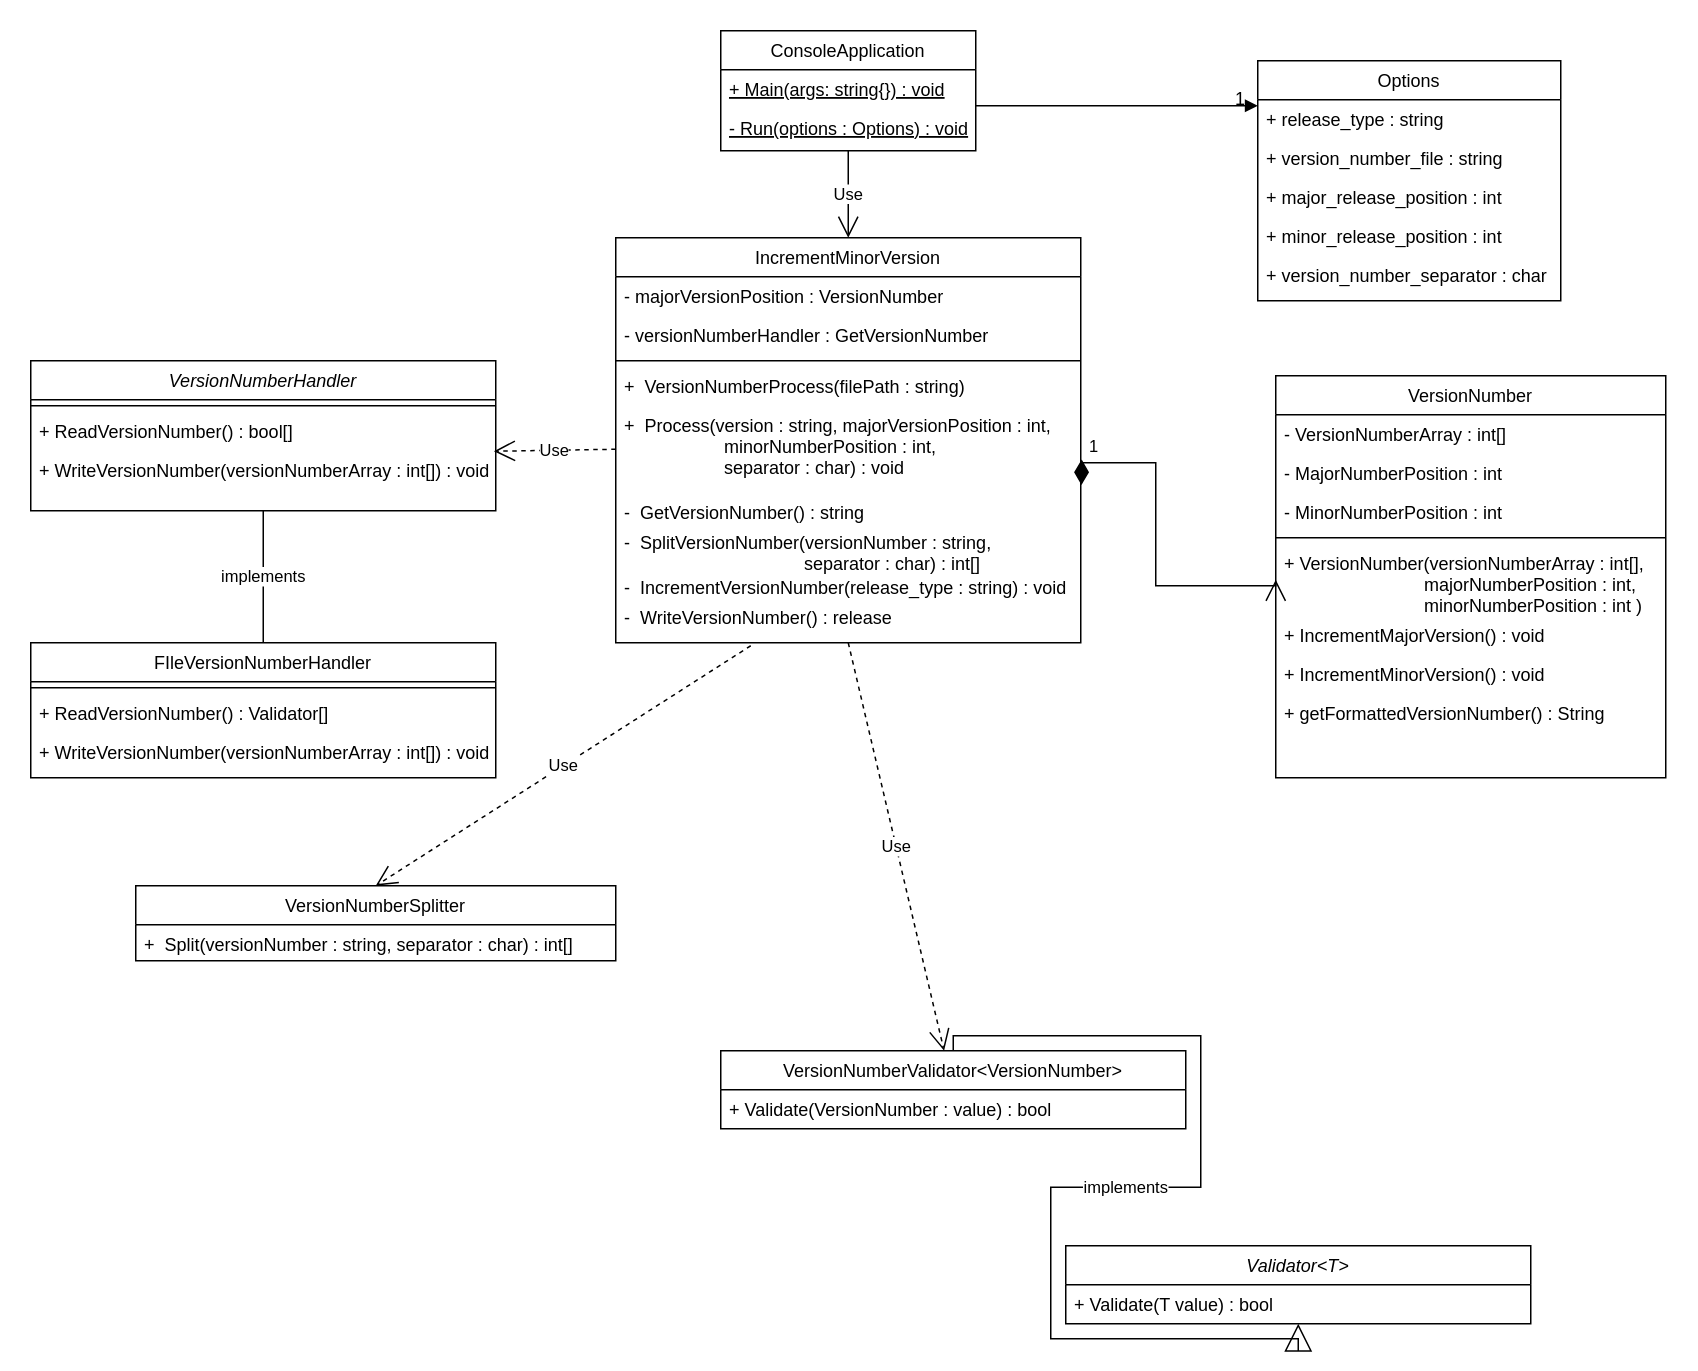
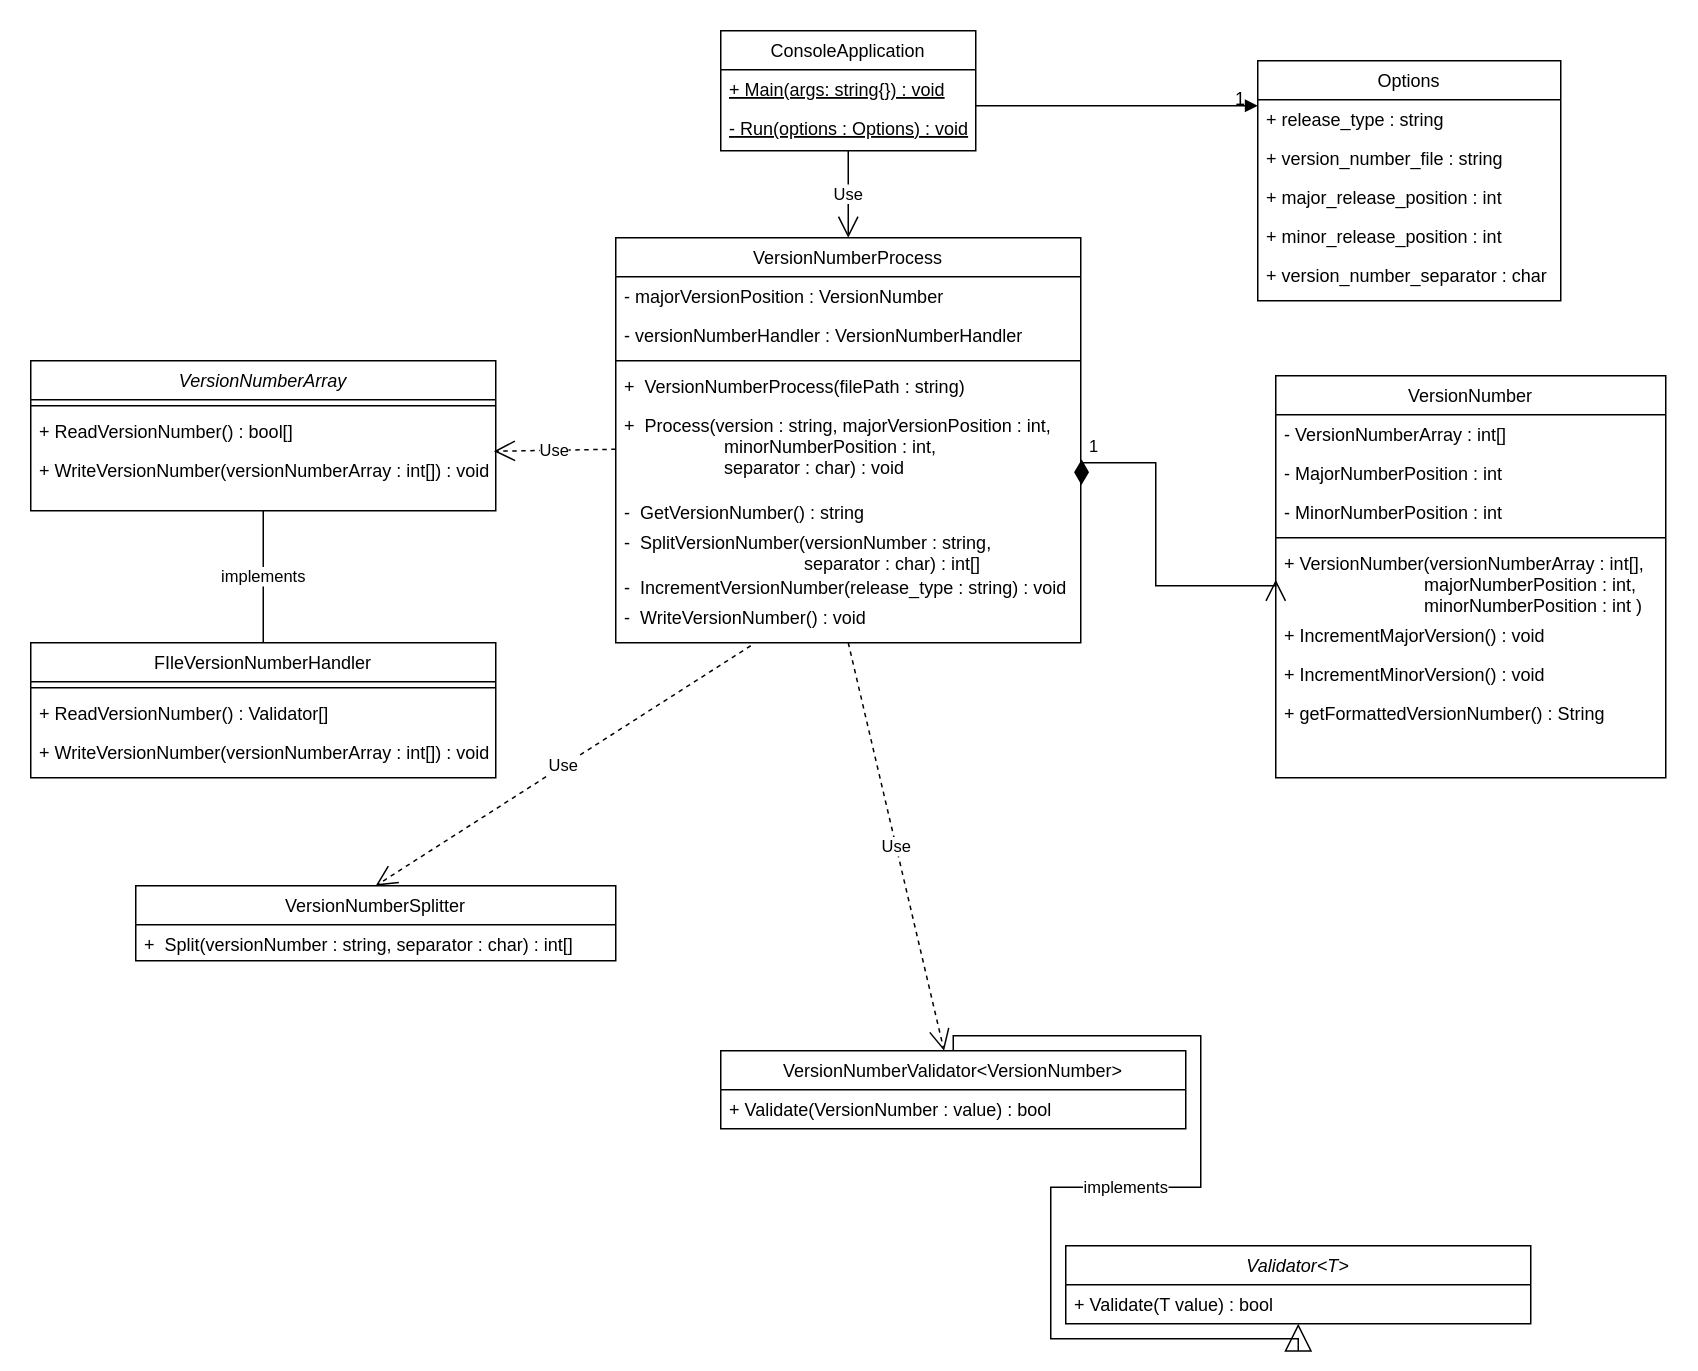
- <mxCell id="5" value="IncrementMinorVersion" style="swimlane;fontStyle=0;align=center;verticalAlign=top;childLayout=stackLayout;horizontal=1;startSize=26;horizontalStack=0;resizeParent=1;resizeLast=0;collapsible=1;marginBottom=0;rounded=0;shadow=0;strokeWidth=1;" parent="1" vertex="1"><mxGeometry x="410" y="158" width="310" height="270" as="geometry"><mxRectangle x="340" y="380" width="170" height="26" as="alternateBounds" /></mxGeometry></mxCell>
+ <mxCell id="5" value="VersionNumberProcess" style="swimlane;fontStyle=0;align=center;verticalAlign=top;childLayout=stackLayout;horizontal=1;startSize=26;horizontalStack=0;resizeParent=1;resizeLast=0;collapsible=1;marginBottom=0;rounded=0;shadow=0;strokeWidth=1;" parent="1" vertex="1"><mxGeometry x="410" y="158" width="310" height="270" as="geometry"><mxRectangle x="340" y="380" width="170" height="26" as="alternateBounds" /></mxGeometry></mxCell>
- <mxCell id="7" value="- versionNumberHandler : GetVersionNumber" style="text;align=left;verticalAlign=top;spacingLeft=4;spacingRight=4;overflow=hidden;rotatable=0;points=[[0,0.5],[1,0.5]];portConstraint=eastwest;" vertex="1" parent="5"><mxGeometry y="52" width="310" height="26" as="geometry" /></mxCell>
+ <mxCell id="7" value="- versionNumberHandler : VersionNumberHandler" style="text;align=left;verticalAlign=top;spacingLeft=4;spacingRight=4;overflow=hidden;rotatable=0;points=[[0,0.5],[1,0.5]];portConstraint=eastwest;" vertex="1" parent="5"><mxGeometry y="52" width="310" height="26" as="geometry" /></mxCell>
- <mxCell id="38" value="VersionNumberHandler" style="swimlane;fontStyle=2;align=center;verticalAlign=top;childLayout=stackLayout;horizontal=1;startSize=26;horizontalStack=0;resizeParent=1;resizeLast=0;collapsible=1;marginBottom=0;rounded=0;shadow=0;strokeWidth=1;" vertex="1" parent="1"><mxGeometry x="20" y="240" width="310" height="100" as="geometry"><mxRectangle x="550" y="140" width="160" height="26" as="alternateBounds" /></mxGeometry></mxCell>
+ <mxCell id="38" value="VersionNumberArray" style="swimlane;fontStyle=2;align=center;verticalAlign=top;childLayout=stackLayout;horizontal=1;startSize=26;horizontalStack=0;resizeParent=1;resizeLast=0;collapsible=1;marginBottom=0;rounded=0;shadow=0;strokeWidth=1;" vertex="1" parent="1"><mxGeometry x="20" y="240" width="310" height="100" as="geometry"><mxRectangle x="550" y="140" width="160" height="26" as="alternateBounds" /></mxGeometry></mxCell>
- <mxCell id="14" value="-  WriteVersionNumber() : release" style="text;align=left;verticalAlign=top;spacingLeft=4;spacingRight=4;overflow=hidden;rotatable=0;points=[[0,0.5],[1,0.5]];portConstraint=eastwest;" vertex="1" parent="5"><mxGeometry y="240" width="310" height="20" as="geometry" /></mxCell>
+ <mxCell id="14" value="-  WriteVersionNumber() : void" style="text;align=left;verticalAlign=top;spacingLeft=4;spacingRight=4;overflow=hidden;rotatable=0;points=[[0,0.5],[1,0.5]];portConstraint=eastwest;" vertex="1" parent="5"><mxGeometry y="240" width="310" height="20" as="geometry" /></mxCell>
